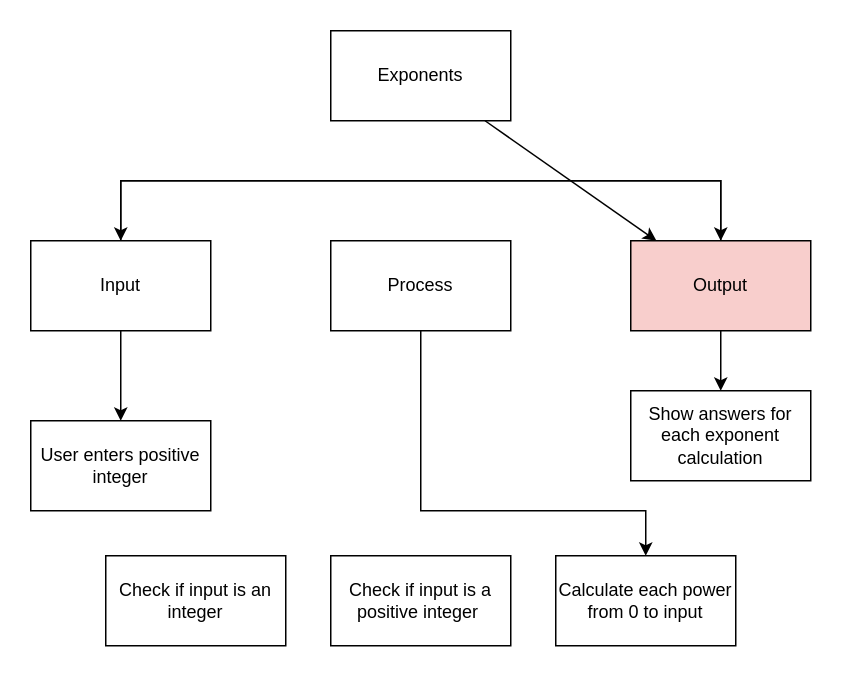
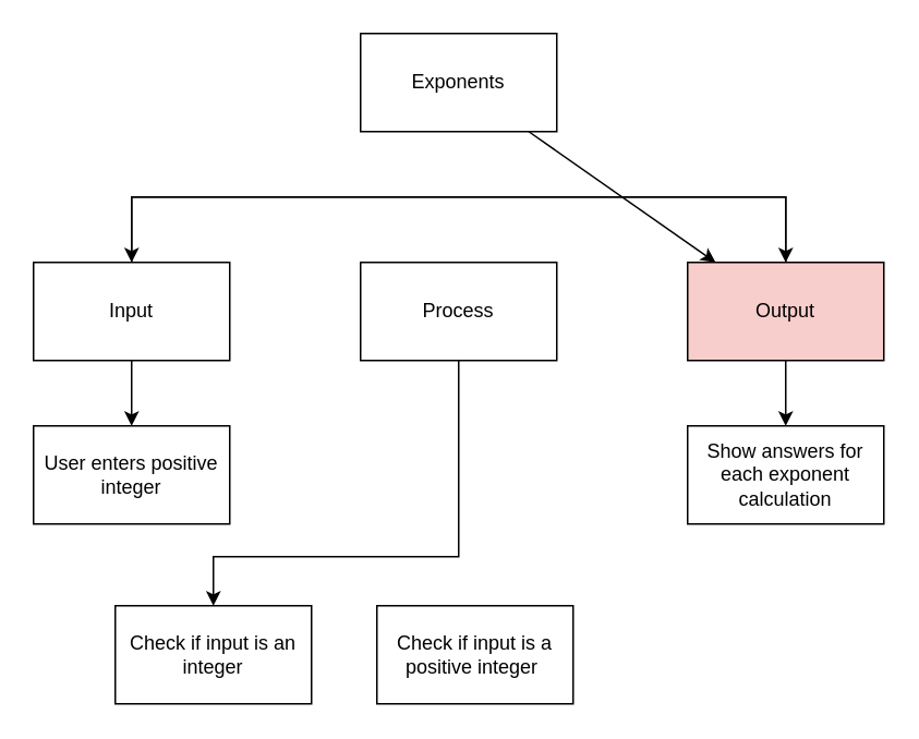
- <mxCell id="13" value="User enters positive integer" style="rounded=0;whiteSpace=wrap;html=1;" vertex="1" parent="1"><mxGeometry x="20" y="280" width="120" height="60" as="geometry" /></mxCell>
+ <mxCell id="13" value="User enters positive integer" style="rounded=0;whiteSpace=wrap;html=1;" vertex="1" parent="1"><mxGeometry x="20" y="260" width="120" height="60" as="geometry" /></mxCell>
+ <mxCell id="4" style="edgeStyle=none;rounded=0;html=1;entryX=0.5;entryY=0;entryDx=0;entryDy=0;" edge="1" parent="1" source="6" target="14"><mxGeometry relative="1" as="geometry"><Array as="points"><mxPoint x="280" y="340" /><mxPoint x="130" y="340" /></Array></mxGeometry></mxCell>
- <mxCell id="5" style="edgeStyle=none;rounded=0;html=1;entryX=0.5;entryY=0;entryDx=0;entryDy=0;" edge="1" parent="1" source="6" target="16"><mxGeometry relative="1" as="geometry"><Array as="points"><mxPoint x="280" y="340" /><mxPoint x="430" y="340" /></Array></mxGeometry></mxCell>
- <mxCell id="15" value="Check if input is a positive integer&amp;nbsp;" style="rounded=0;whiteSpace=wrap;html=1;" vertex="1" parent="1"><mxGeometry x="220" y="370" width="120" height="60" as="geometry" /></mxCell>
+ <mxCell id="15" value="Check if input is a positive integer&amp;nbsp;" style="rounded=0;whiteSpace=wrap;html=1;" vertex="1" parent="1"><mxGeometry x="230" y="370" width="120" height="60" as="geometry" /></mxCell>
- <mxCell id="16" value="Calculate each power from 0 to input" style="rounded=0;whiteSpace=wrap;html=1;" vertex="1" parent="1"><mxGeometry x="370" y="370" width="120" height="60" as="geometry" /></mxCell>
